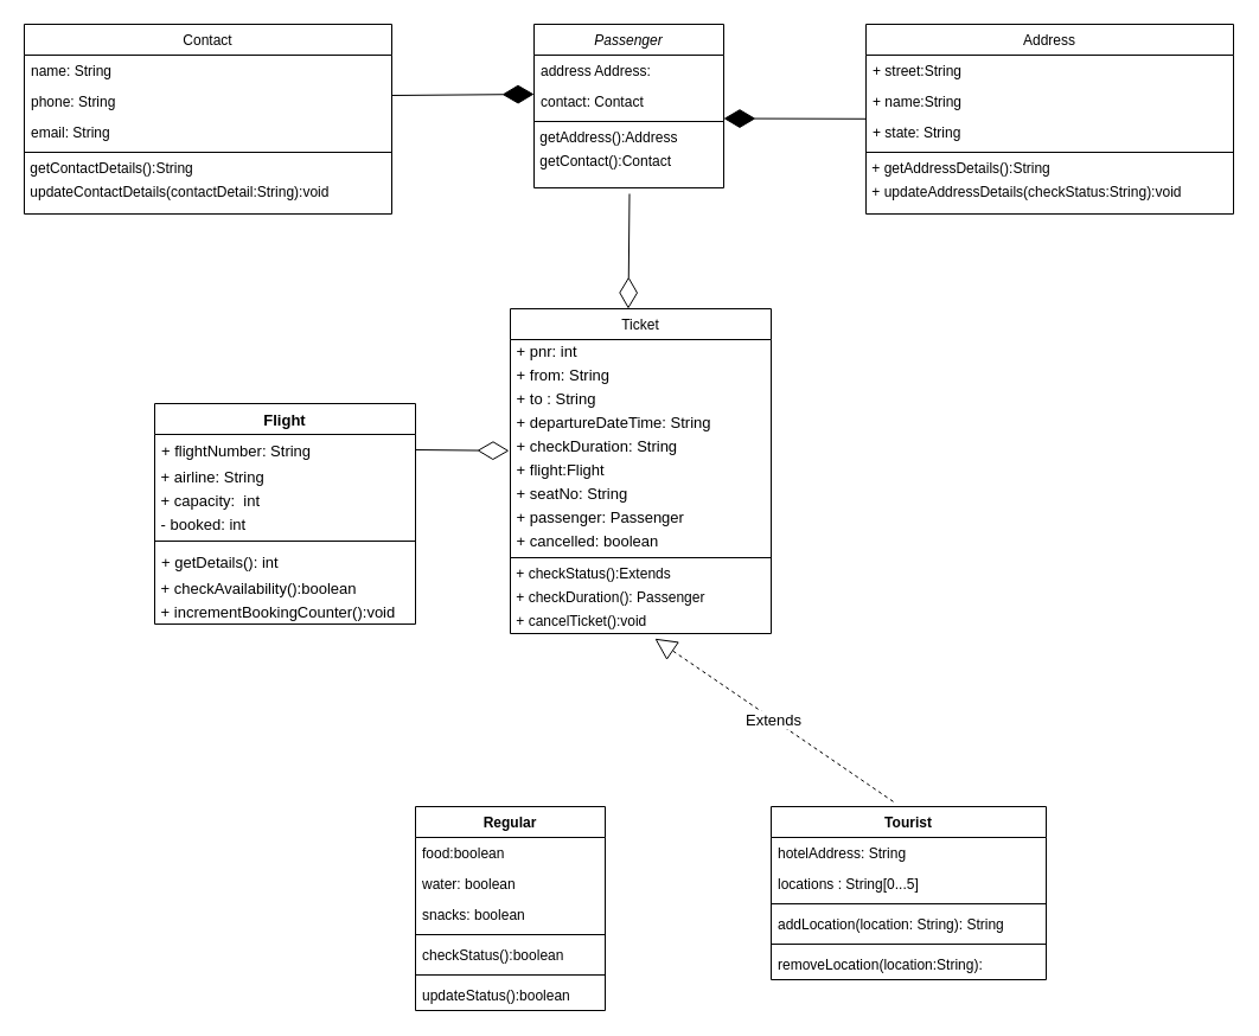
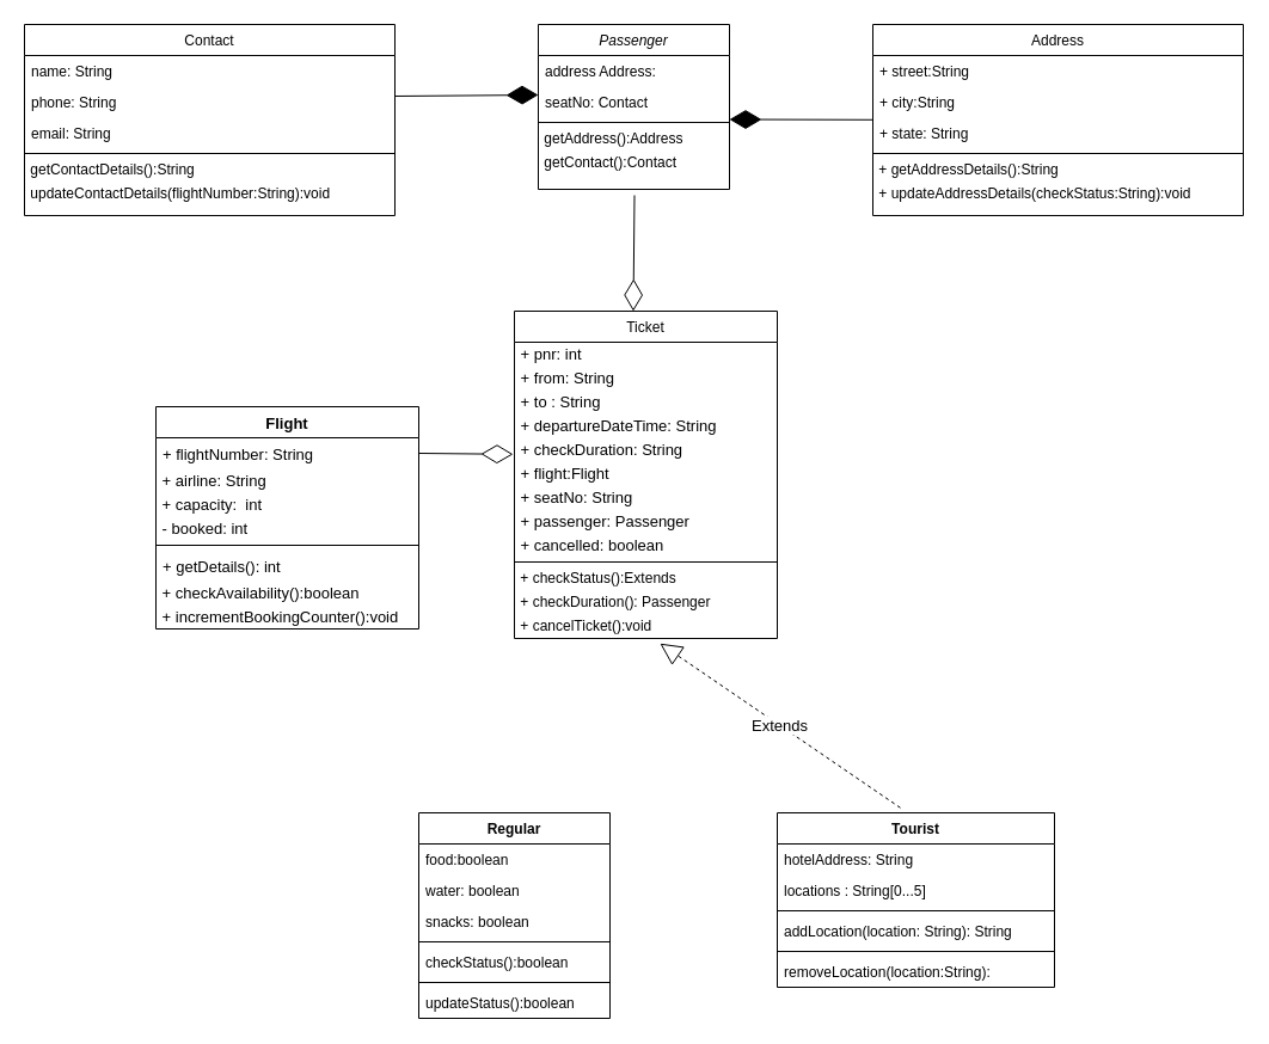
- <mxCell id="4" value="contact: Contact" style="text;align=left;verticalAlign=top;spacingLeft=4;spacingRight=4;overflow=hidden;rotatable=0;points=[[0,0.5],[1,0.5]];portConstraint=eastwest;rounded=0;shadow=0;html=0;" parent="2" vertex="1"><mxGeometry y="52" width="160" height="26" as="geometry" /></mxCell>
+ <mxCell id="4" value="seatNo: Contact" style="text;align=left;verticalAlign=top;spacingLeft=4;spacingRight=4;overflow=hidden;rotatable=0;points=[[0,0.5],[1,0.5]];portConstraint=eastwest;rounded=0;shadow=0;html=0;" parent="2" vertex="1"><mxGeometry y="52" width="160" height="26" as="geometry" /></mxCell>
- <mxCell id="24" value="+ name:String" style="text;align=left;verticalAlign=top;spacingLeft=4;spacingRight=4;overflow=hidden;rotatable=0;points=[[0,0.5],[1,0.5]];portConstraint=eastwest;rounded=0;shadow=0;html=0;" parent="22" vertex="1"><mxGeometry y="52" width="310" height="26" as="geometry" /></mxCell>
+ <mxCell id="24" value="+ city:String" style="text;align=left;verticalAlign=top;spacingLeft=4;spacingRight=4;overflow=hidden;rotatable=0;points=[[0,0.5],[1,0.5]];portConstraint=eastwest;rounded=0;shadow=0;html=0;" parent="22" vertex="1"><mxGeometry y="52" width="310" height="26" as="geometry" /></mxCell>
- <mxCell id="35" value="&amp;nbsp;updateContactDetails(contactDetail:String):void" style="text;html=1;align=left;verticalAlign=middle;resizable=0;points=[];autosize=1;" parent="29" vertex="1"><mxGeometry y="132" width="310" height="20" as="geometry" /></mxCell>
+ <mxCell id="35" value="&amp;nbsp;updateContactDetails(flightNumber:String):void" style="text;html=1;align=left;verticalAlign=middle;resizable=0;points=[];autosize=1;" parent="29" vertex="1"><mxGeometry y="132" width="310" height="20" as="geometry" /></mxCell>
